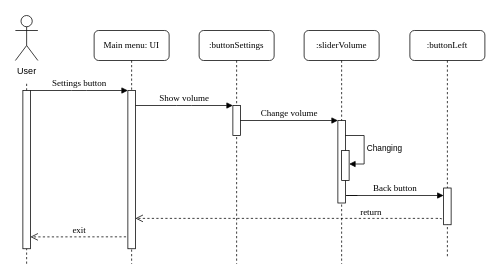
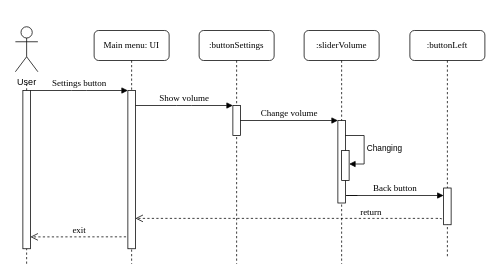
- <mxCell id="9" value="User" style="shape=umlActor;verticalLabelPosition=bottom;verticalAlign=top;html=1;" parent="1" vertex="1"><mxGeometry x="20" y="20" width="30" height="60" as="geometry" /></mxCell>
+ <mxCell id="9" value="User" style="shape=umlActor;verticalLabelPosition=bottom;verticalAlign=top;html=1;" parent="1" vertex="1"><mxGeometry x="20" y="35" width="30" height="60" as="geometry" /></mxCell>
